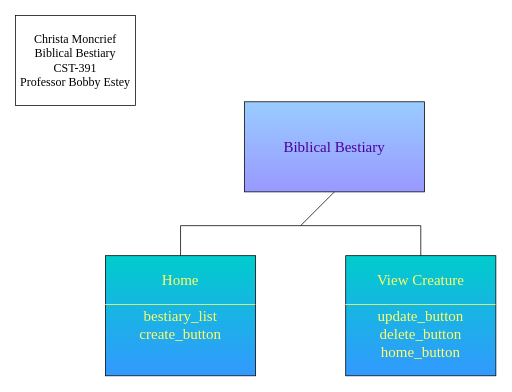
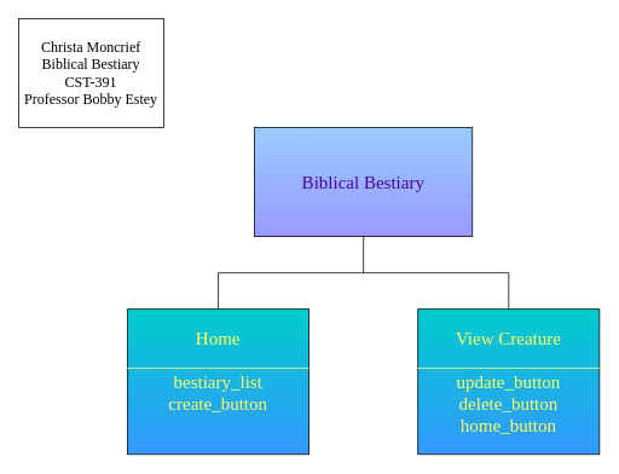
- <mxCell id="3" value="&lt;font style=&quot;font-size: 20px;&quot; face=&quot;Garamond&quot;&gt;&lt;font color=&quot;#4c0099&quot;&gt;Biblical Bestiary&lt;/font&gt;&lt;br&gt;&lt;/font&gt;" style="rounded=0;whiteSpace=wrap;html=1;fillStyle=cross-hatch;fillColor=#99CCFF;gradientColor=#9999FF;" parent="1" vertex="1"><mxGeometry x="325" y="135" width="240" height="120" as="geometry" /></mxCell>
+ <mxCell id="3" value="&lt;font style=&quot;font-size: 20px;&quot; face=&quot;Garamond&quot;&gt;&lt;font color=&quot;#4c0099&quot;&gt;Biblical Bestiary&lt;/font&gt;&lt;br&gt;&lt;/font&gt;" style="rounded=0;whiteSpace=wrap;html=1;fillStyle=cross-hatch;fillColor=#99CCFF;gradientColor=#9999FF;" parent="1" vertex="1"><mxGeometry x="280" y="140" width="240" height="120" as="geometry" /></mxCell>
